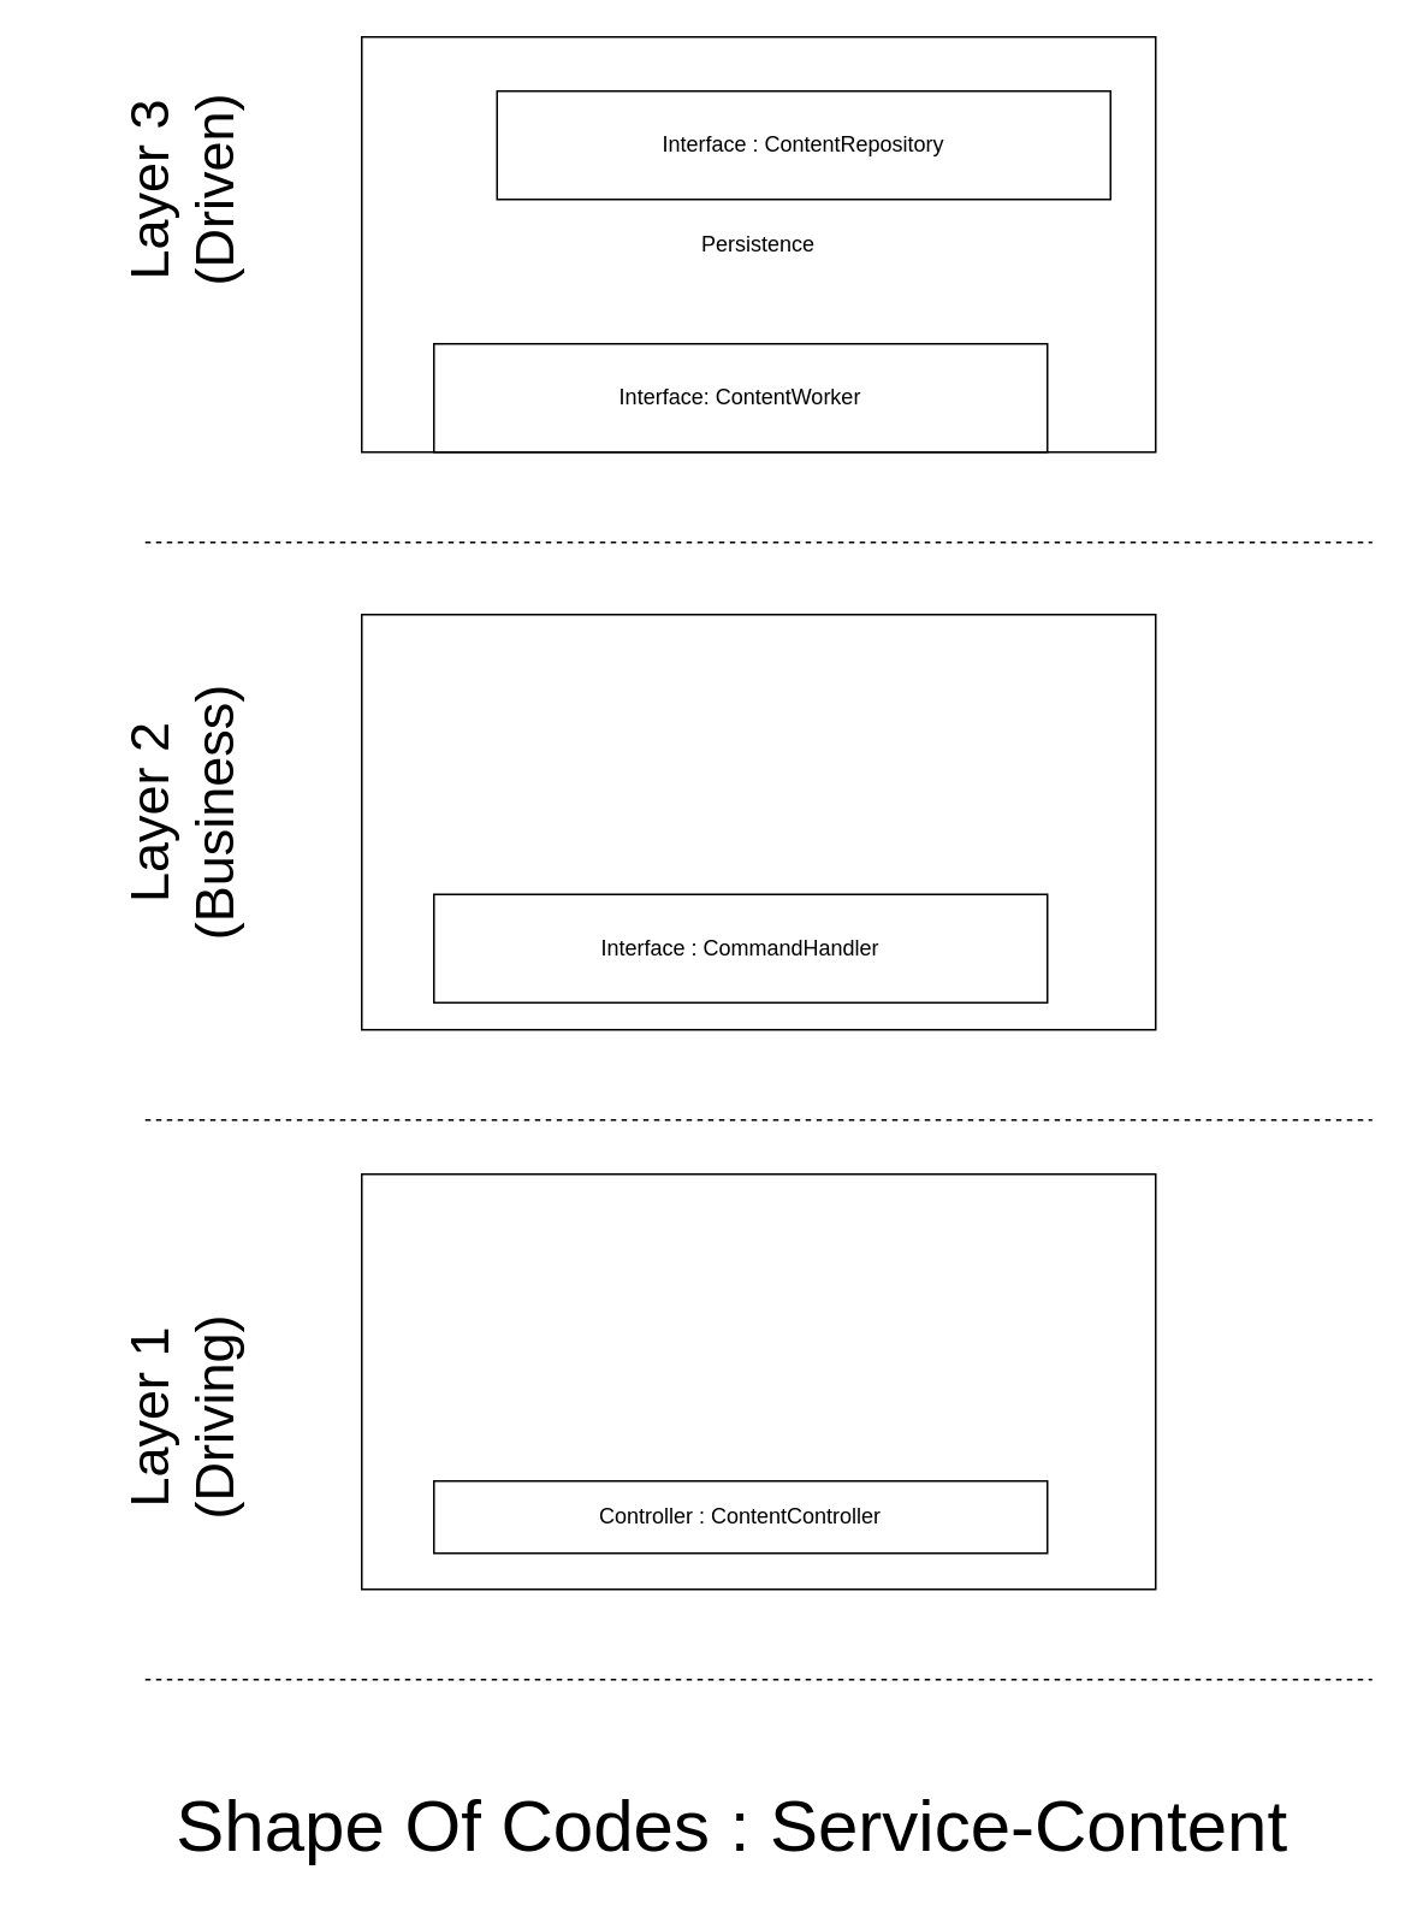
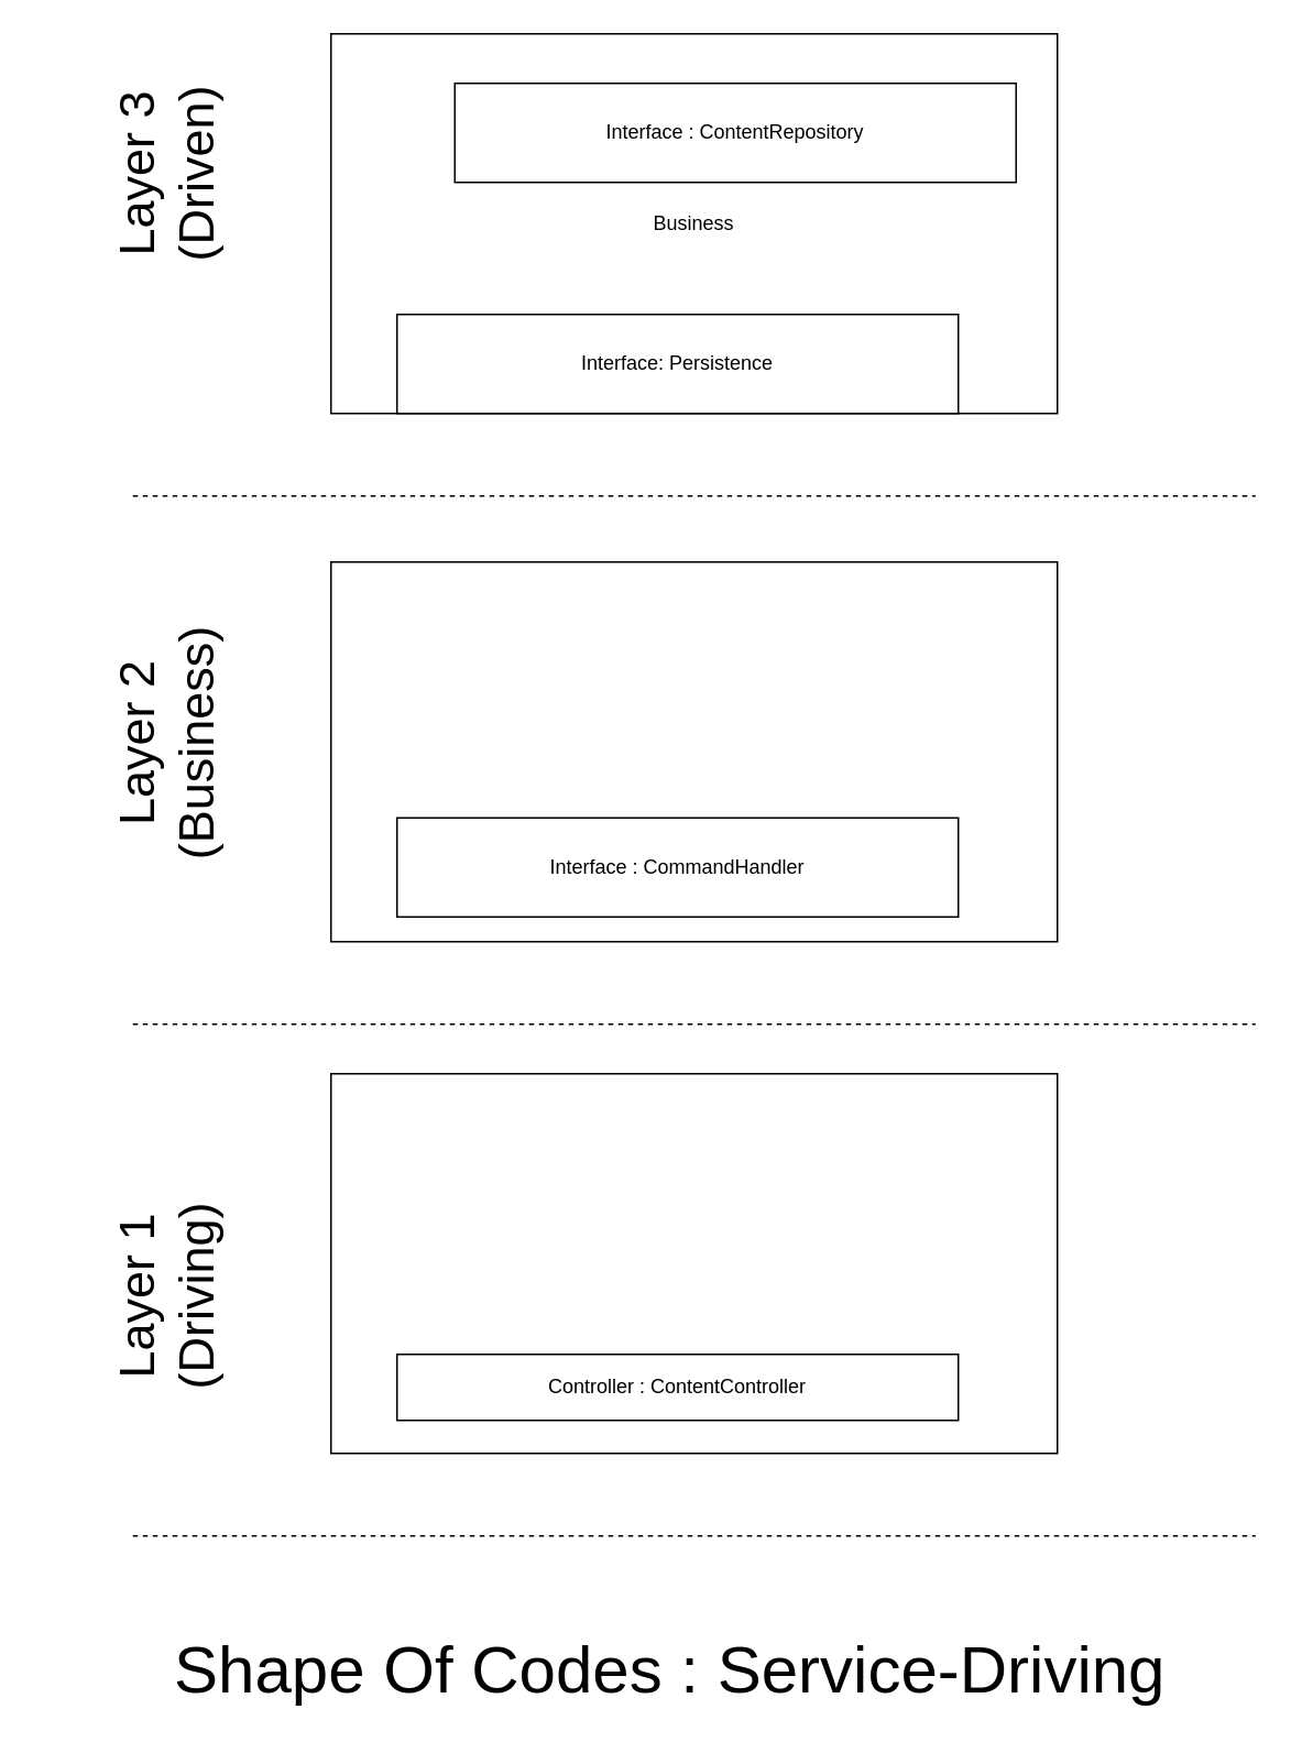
- <mxCell id="2" value="Persistence" style="rounded=0;whiteSpace=wrap;html=1;" parent="1" vertex="1"><mxGeometry x="200" y="20" width="440" height="230" as="geometry" /></mxCell>
+ <mxCell id="2" value="Business" style="rounded=0;whiteSpace=wrap;html=1;" parent="1" vertex="1"><mxGeometry x="200" y="20" width="440" height="230" as="geometry" /></mxCell>
- <mxCell id="4" value="&lt;div&gt;Interface: ContentWorker&lt;/div&gt;" style="rounded=0;whiteSpace=wrap;html=1;" parent="1" vertex="1"><mxGeometry x="240" y="190" width="340" height="60" as="geometry" /></mxCell>
+ <mxCell id="4" value="&lt;div&gt;Interface: Persistence&lt;/div&gt;" style="rounded=0;whiteSpace=wrap;html=1;" parent="1" vertex="1"><mxGeometry x="240" y="190" width="340" height="60" as="geometry" /></mxCell>
- <mxCell id="12" value="&lt;div&gt;&lt;font style=&quot;font-size: 40px;&quot;&gt;Shape Of Codes : Service-Content&lt;/font&gt;&lt;/div&gt;" style="text;html=1;align=center;verticalAlign=middle;resizable=0;points=[];autosize=1;strokeColor=none;fillColor=none;" parent="1" vertex="1"><mxGeometry x="85" y="980" width="640" height="60" as="geometry" /></mxCell>
+ <mxCell id="12" value="&lt;div&gt;&lt;font style=&quot;font-size: 40px;&quot;&gt;Shape Of Codes : Service-Driving&lt;/font&gt;&lt;/div&gt;" style="text;html=1;align=center;verticalAlign=middle;resizable=0;points=[];autosize=1;strokeColor=none;fillColor=none;" parent="1" vertex="1"><mxGeometry x="85" y="980" width="640" height="60" as="geometry" /></mxCell>
